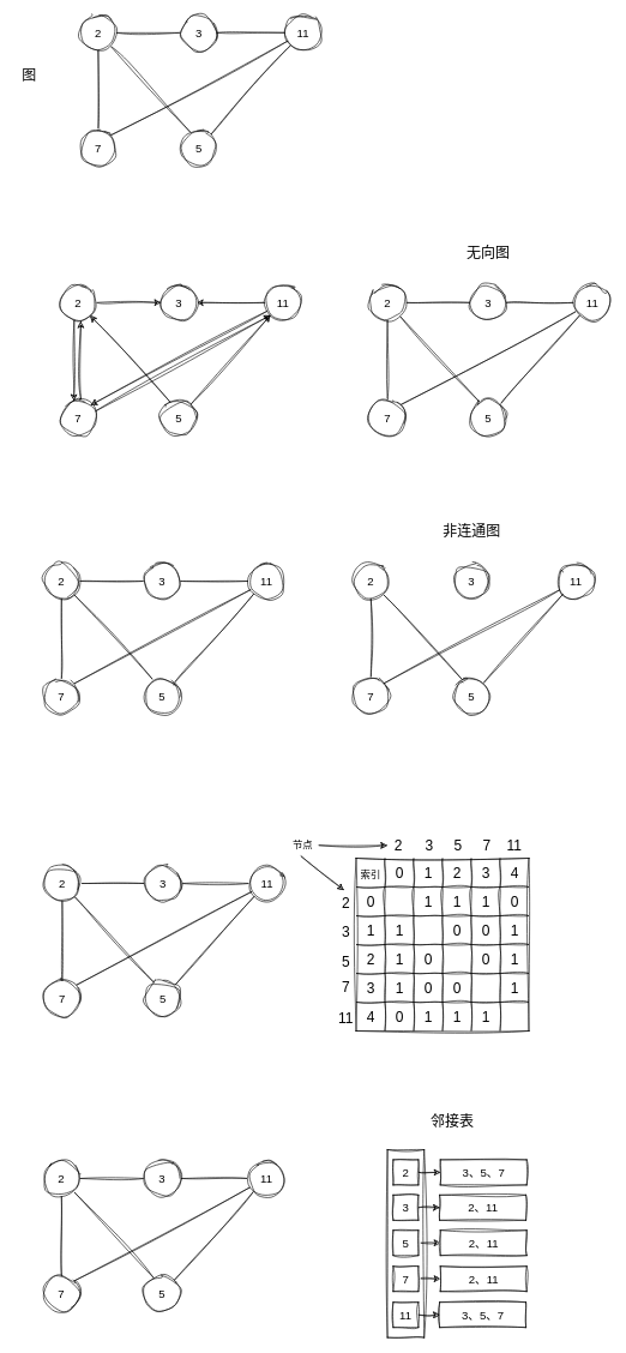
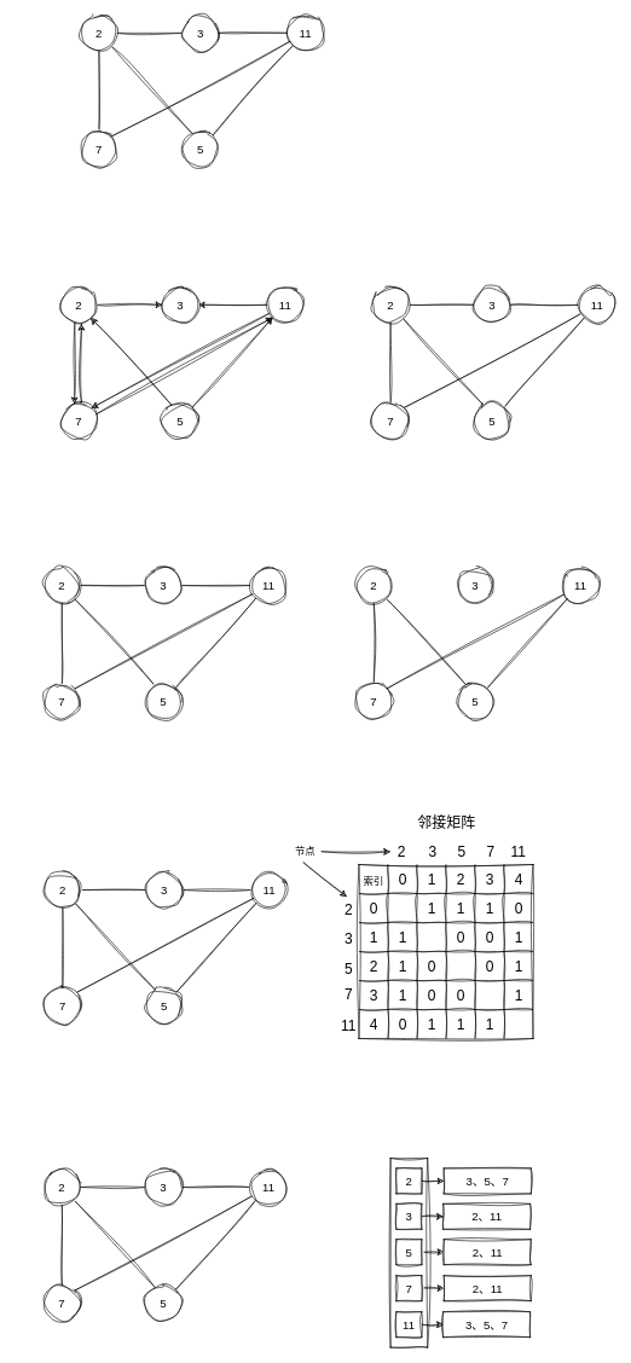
- <mxCell id="13" value="图" style="text;html=1;align=center;verticalAlign=middle;resizable=0;points=[];autosize=1;strokeColor=none;fillColor=none;fontSize=20;sketch=1;curveFitting=1;jiggle=2;" vertex="1" parent="1"><mxGeometry x="20" y="84" width="40" height="40" as="geometry" /></mxCell>
- <mxCell id="36" value="无向图" style="text;html=1;align=center;verticalAlign=middle;resizable=0;points=[];autosize=1;strokeColor=none;fillColor=none;fontSize=20;sketch=1;curveFitting=1;jiggle=2;" vertex="1" parent="1"><mxGeometry x="639" y="332" width="78" height="36" as="geometry" /></mxCell>
- <mxCell id="59" value="非连通图" style="text;html=1;align=center;verticalAlign=middle;resizable=0;points=[];autosize=1;strokeColor=none;fillColor=none;fontSize=20;sketch=1;curveFitting=1;jiggle=2;" vertex="1" parent="1"><mxGeometry x="606" y="719" width="98" height="36" as="geometry" /></mxCell>
+ <mxCell id="71" value="邻接矩阵" style="text;html=1;align=center;verticalAlign=middle;resizable=0;points=[];autosize=1;strokeColor=none;fillColor=none;fontSize=20;sketch=1;curveFitting=1;jiggle=2;" vertex="1" parent="1"><mxGeometry x="565.5" y="1115" width="98" height="36" as="geometry" /></mxCell>
- <mxCell id="139" value="邻接表" style="text;html=1;align=center;verticalAlign=middle;resizable=0;points=[];autosize=1;strokeColor=none;fillColor=none;fontSize=20;sketch=1;curveFitting=1;jiggle=2;" vertex="1" parent="1"><mxGeometry x="589" y="1539" width="78" height="36" as="geometry" /></mxCell>
